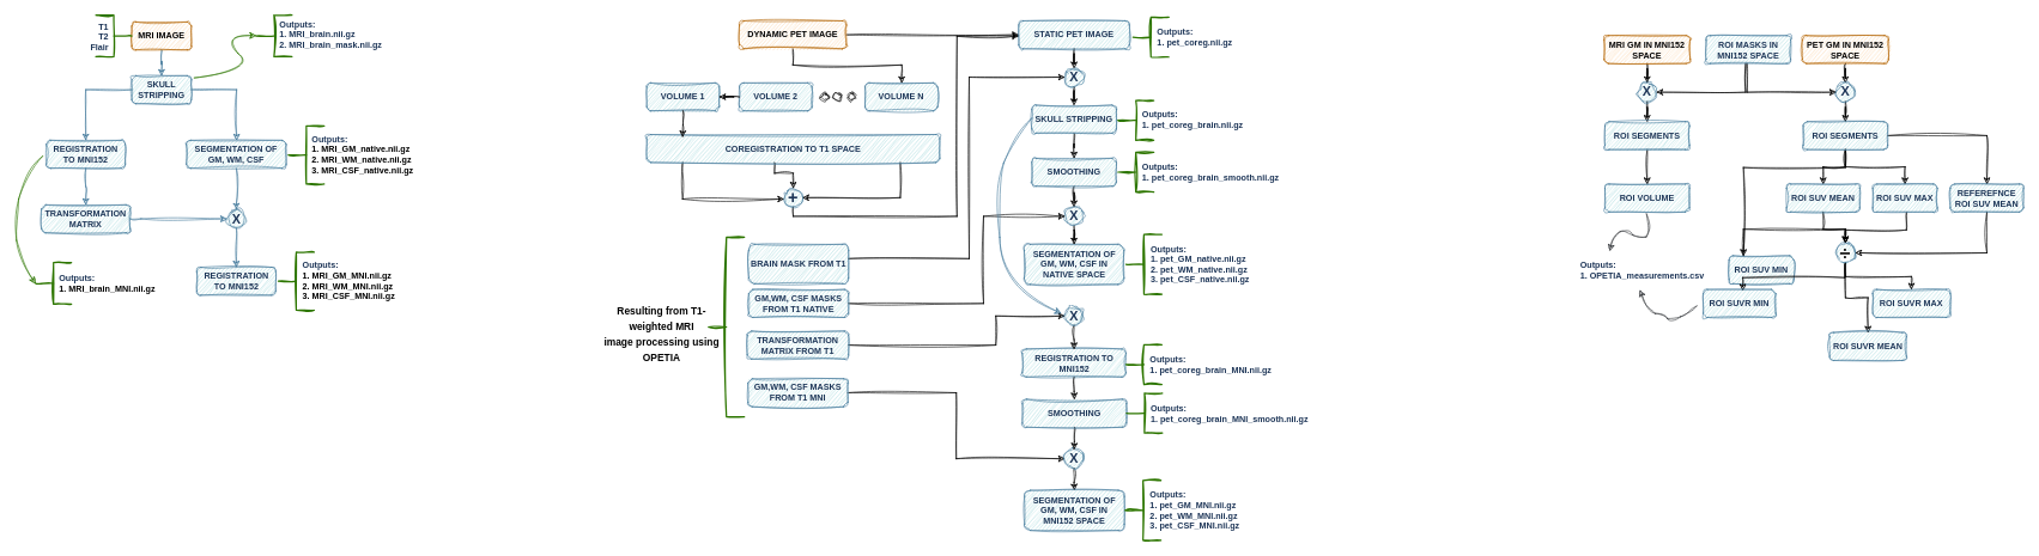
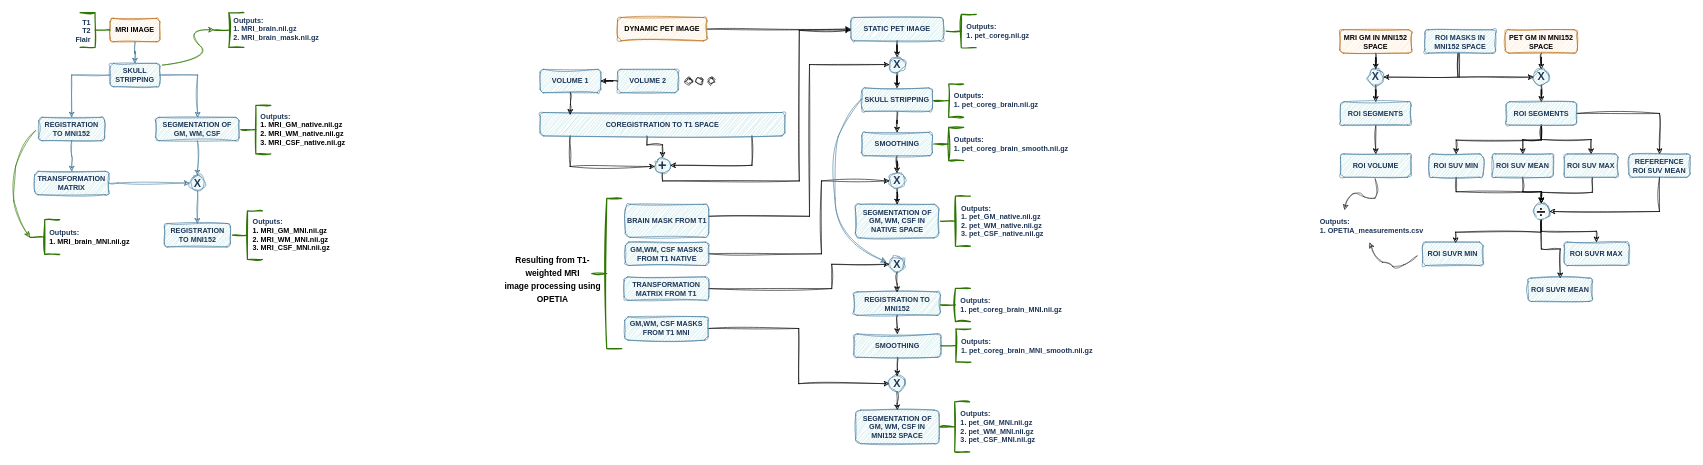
- <mxCell id="29" style="edgeStyle=orthogonalEdgeStyle;rounded=0;hachureGap=4;orthogonalLoop=1;jettySize=auto;html=1;fontFamily=Architects Daughter;fontSource=https%3A%2F%2Ffonts.googleapis.com%2Fcss%3Ffamily%3DArchitects%2BDaughter;sketch=1;curveFitting=1;jiggle=2;" parent="1" source="30" target="33" edge="1"><mxGeometry relative="1" as="geometry"><Array as="points"><mxPoint x="1104" y="90" /><mxPoint x="1255" y="90" /></Array></mxGeometry></mxCell>
- <mxCell id="33" value="&lt;b&gt;VOLUME N&lt;/b&gt;" style="rounded=1;whiteSpace=wrap;html=1;labelBackgroundColor=none;fillColor=#A8DADC;strokeColor=#457B9D;fontColor=#1D3557;sketch=1;curveFitting=1;jiggle=2;" parent="1" vertex="1"><mxGeometry x="1204" y="115" width="101" height="39" as="geometry" /></mxCell>
- <mxCell id="110" value="&lt;b&gt;ROI SUV MIN&lt;/b&gt;" style="rounded=1;whiteSpace=wrap;html=1;labelBackgroundColor=none;fillColor=#A8DADC;strokeColor=#457B9D;fontColor=#1D3557;sketch=1;curveFitting=1;jiggle=2;" vertex="1" parent="1"><mxGeometry x="2407" y="356" width="90" height="39" as="geometry" /></mxCell>
+ <mxCell id="110" value="&lt;b&gt;ROI SUV MIN&lt;/b&gt;" style="rounded=1;whiteSpace=wrap;html=1;labelBackgroundColor=none;fillColor=#A8DADC;strokeColor=#457B9D;fontColor=#1D3557;sketch=1;curveFitting=1;jiggle=2;" vertex="1" parent="1"><mxGeometry x="2382" y="256" width="90" height="39" as="geometry" /></mxCell>
